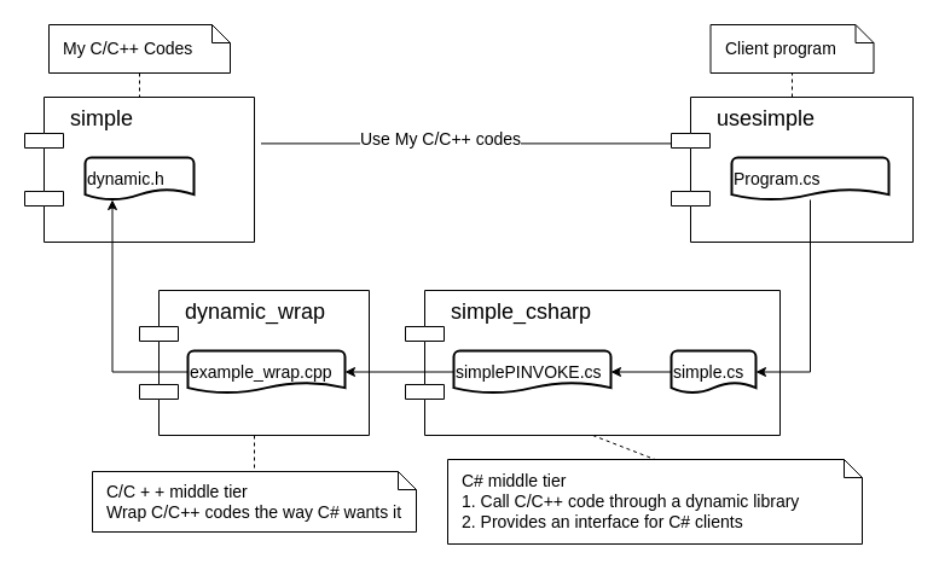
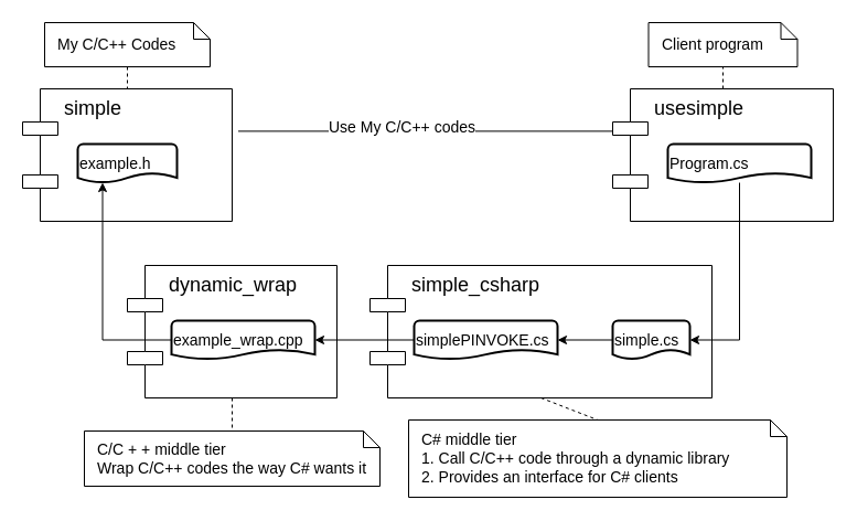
- <mxCell id="3" value="dynamic.h" style="strokeWidth=2;html=1;shape=mxgraph.flowchart.document2;whiteSpace=wrap;size=0.25;fontSize=14;align=left;" parent="1" vertex="1"><mxGeometry x="70" y="130" width="90" height="35" as="geometry" /></mxCell>
+ <mxCell id="3" value="example.h" style="strokeWidth=2;html=1;shape=mxgraph.flowchart.document2;whiteSpace=wrap;size=0.25;fontSize=14;align=left;" parent="1" vertex="1"><mxGeometry x="70" y="130" width="90" height="35" as="geometry" /></mxCell>
